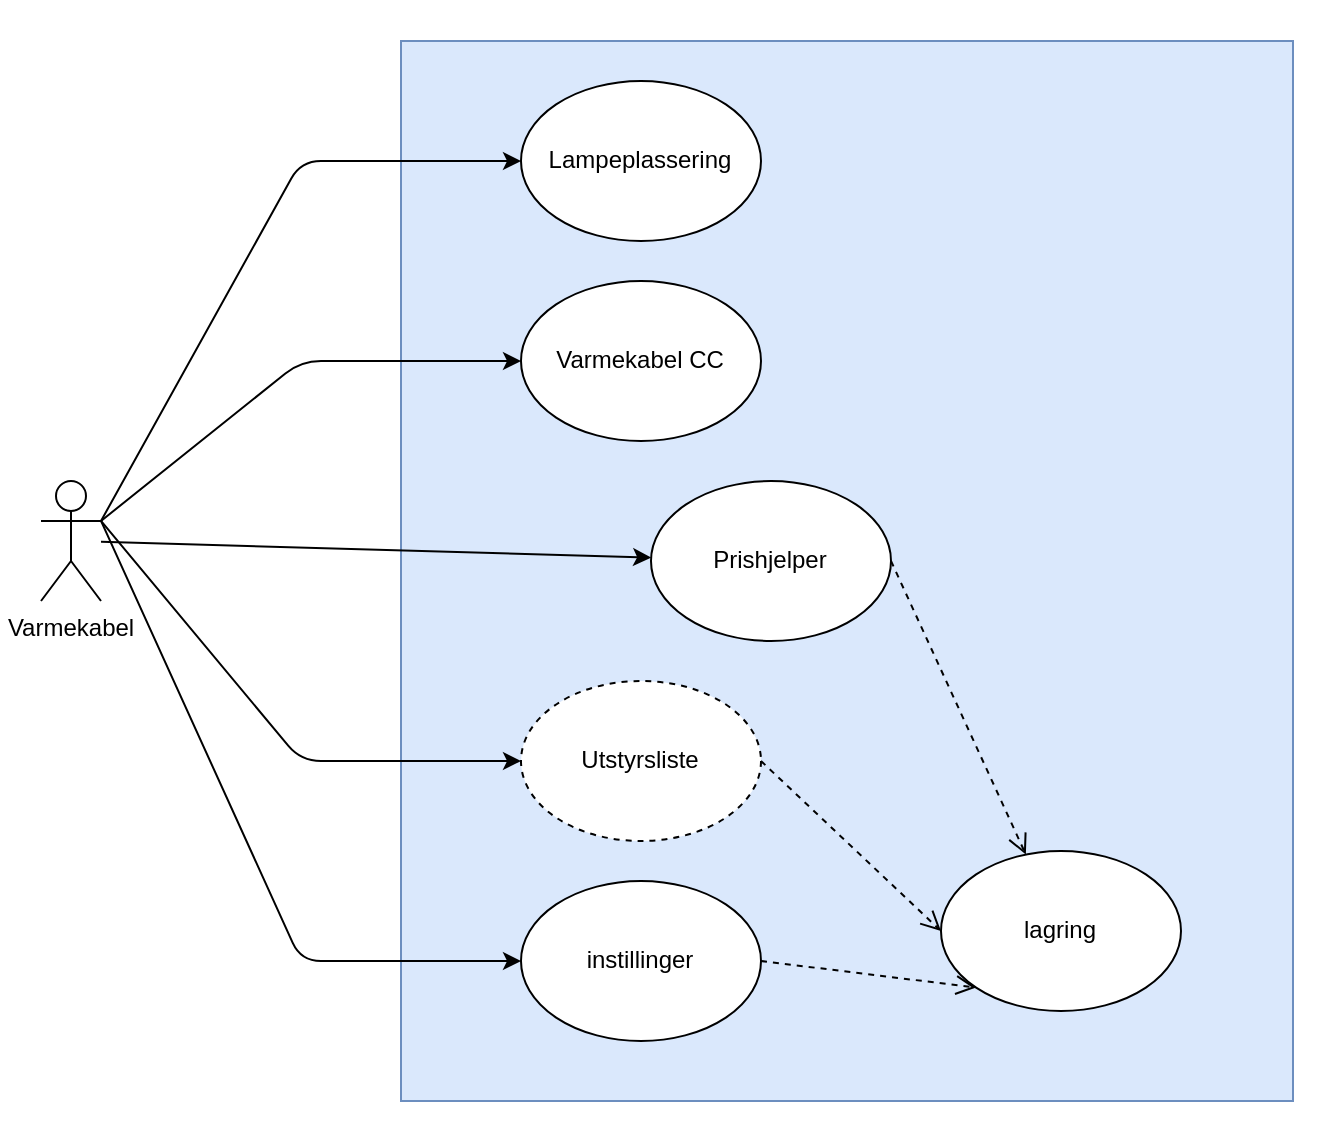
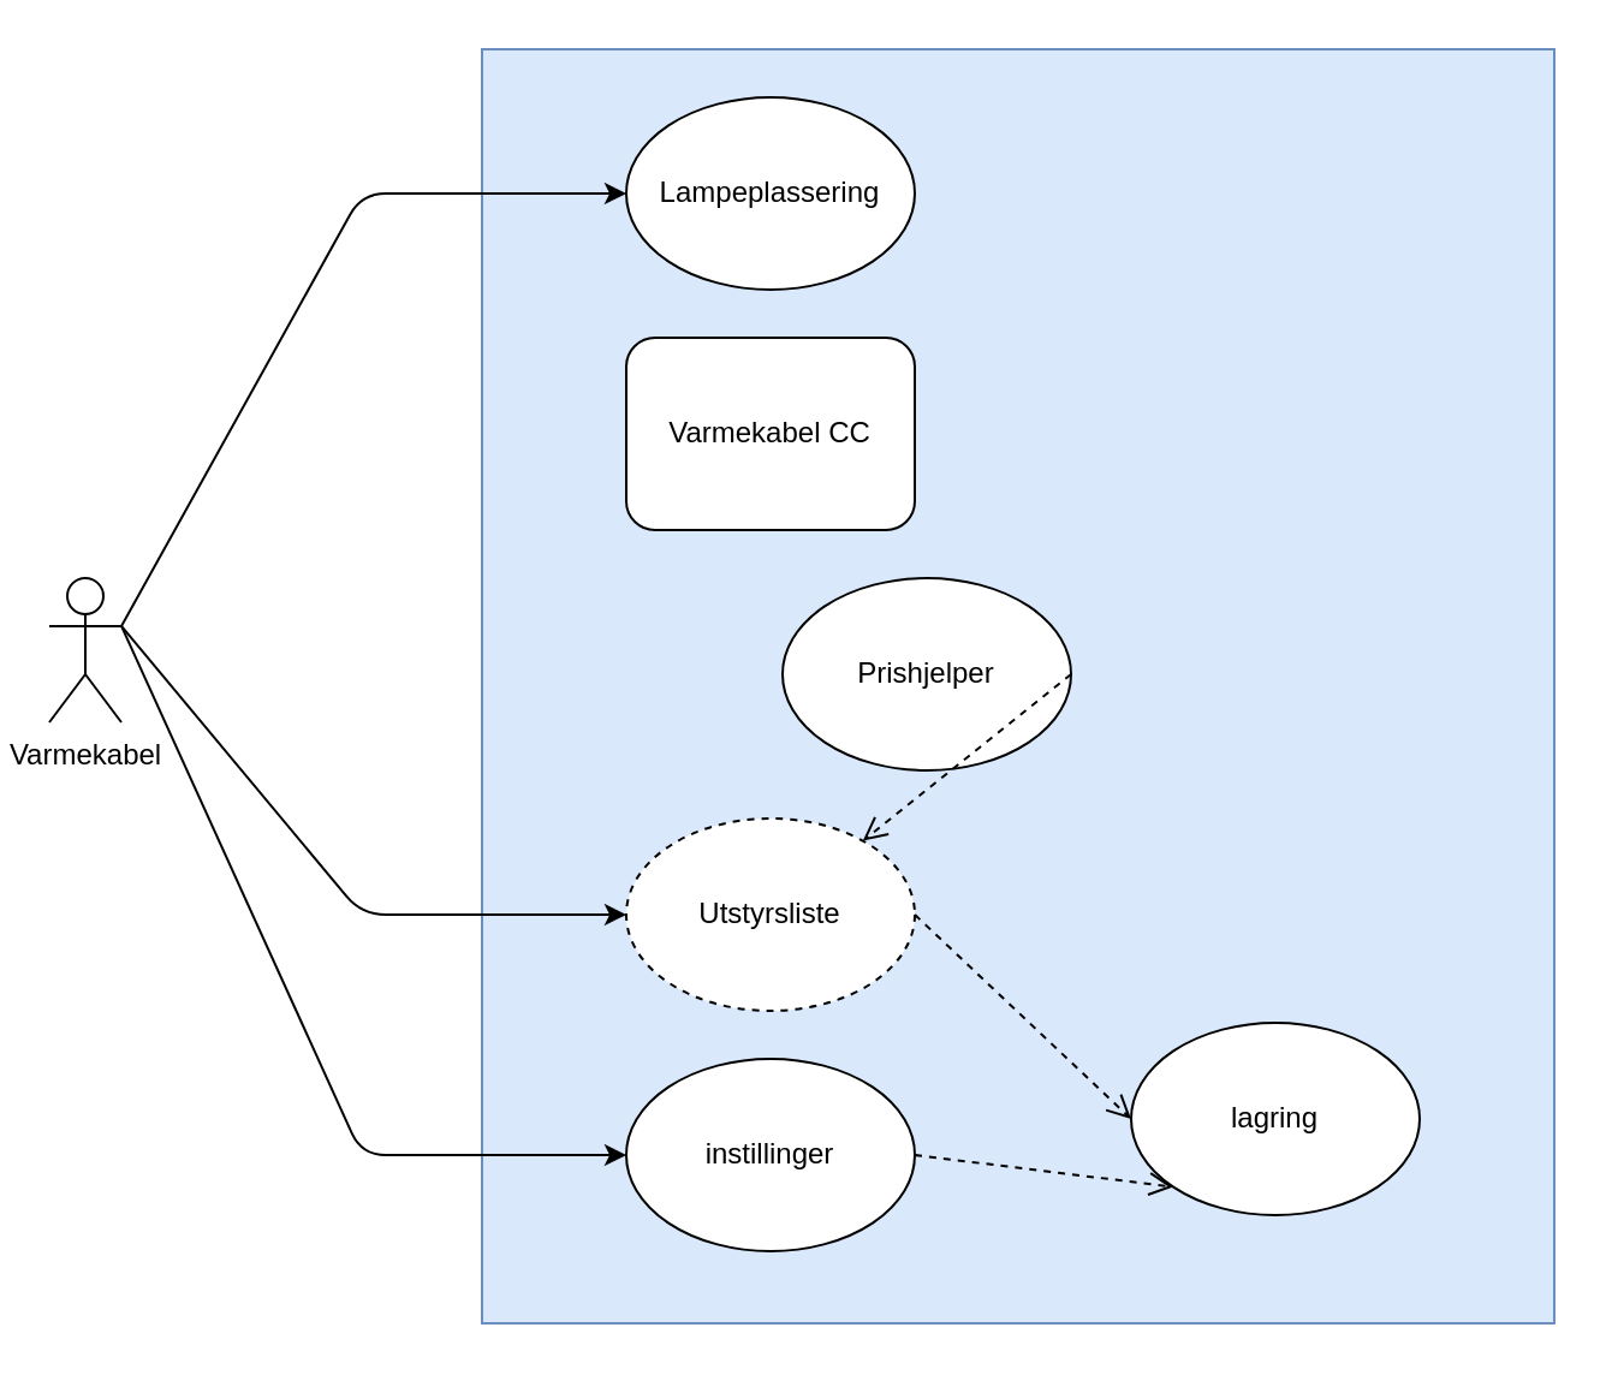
- <mxCell id="5" value="Varmekabel CC" style="ellipse;whiteSpace=wrap;html=1;" parent="1" vertex="1"><mxGeometry x="260" y="140" width="120" height="80" as="geometry" /></mxCell>
+ <mxCell id="5" value="Varmekabel CC" style="whiteSpace=wrap;html=1;rounded=1;" parent="1" vertex="1"><mxGeometry x="260" y="140" width="120" height="80" as="geometry" /></mxCell>
- <mxCell id="9" value="" style="endArrow=classic;html=1;exitX=1;exitY=0.333;exitDx=0;exitDy=0;exitPerimeter=0;entryX=0;entryY=0.5;entryDx=0;entryDy=0;" parent="1" source="2" target="5" edge="1"><mxGeometry width="50" height="50" relative="1" as="geometry"><mxPoint x="-80" y="260" as="sourcePoint" /><mxPoint x="-30" y="210" as="targetPoint" /><Array as="points"><mxPoint x="150" y="180" /></Array></mxGeometry></mxCell>
- <mxCell id="16" value="" style="endArrow=classic;html=1;" parent="1" source="2" target="15" edge="1"><mxGeometry width="50" height="50" relative="1" as="geometry"><mxPoint x="60" y="270" as="sourcePoint" /><mxPoint x="270" y="160" as="targetPoint" /><Array as="points" /></mxGeometry></mxCell>
- <mxCell id="17" value="" style="html=1;verticalAlign=bottom;endArrow=open;dashed=1;endSize=8;exitX=1;exitY=0.5;exitDx=0;exitDy=0;" parent="1" source="15" target="12" edge="1"><mxGeometry x="-1" y="-195" relative="1" as="geometry"><mxPoint x="390" y="390" as="sourcePoint" /><mxPoint x="448" y="400" as="targetPoint" /><mxPoint x="-44" y="20" as="offset" /></mxGeometry></mxCell>
+ <mxCell id="17" value="" style="html=1;verticalAlign=bottom;endArrow=open;dashed=1;endSize=8;exitX=1;exitY=0.5;exitDx=0;exitDy=0;" parent="1" source="15" target="6" edge="1"><mxGeometry x="-1" y="-195" relative="1" as="geometry"><mxPoint x="390" y="390" as="sourcePoint" /><mxPoint x="448" y="400" as="targetPoint" /><mxPoint x="-44" y="20" as="offset" /></mxGeometry></mxCell>
